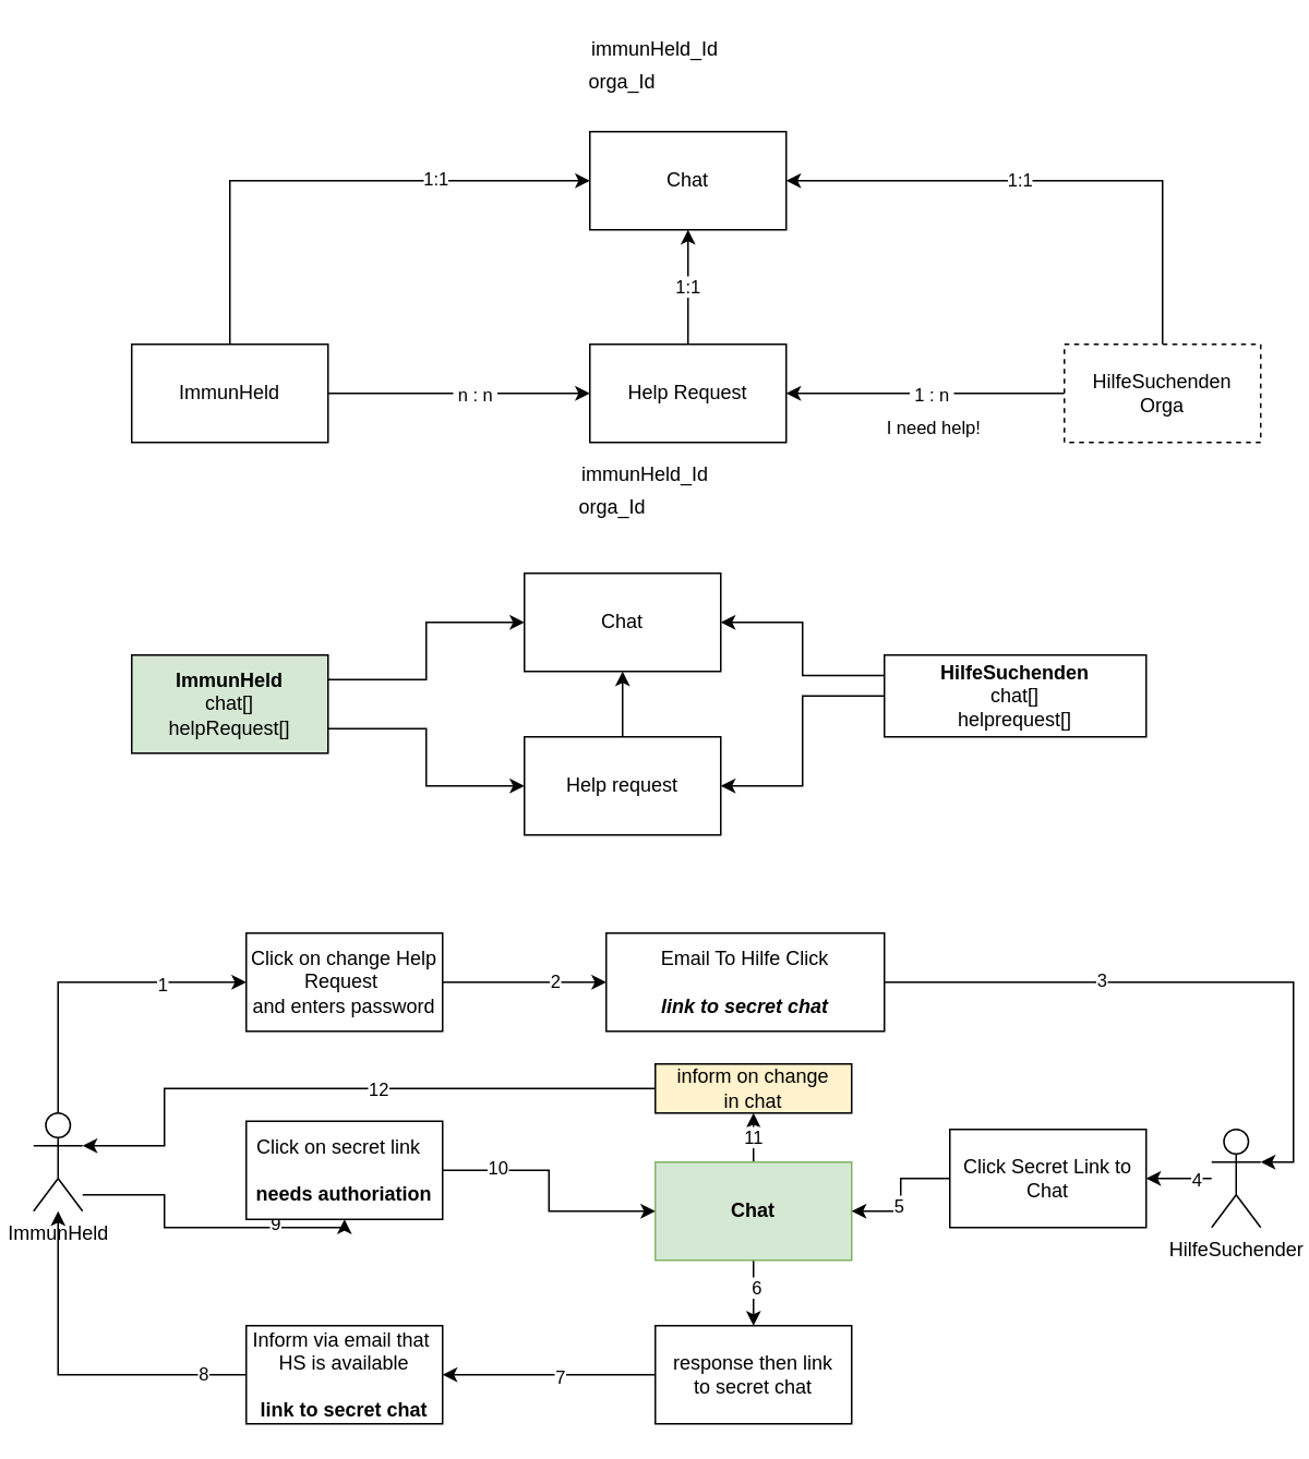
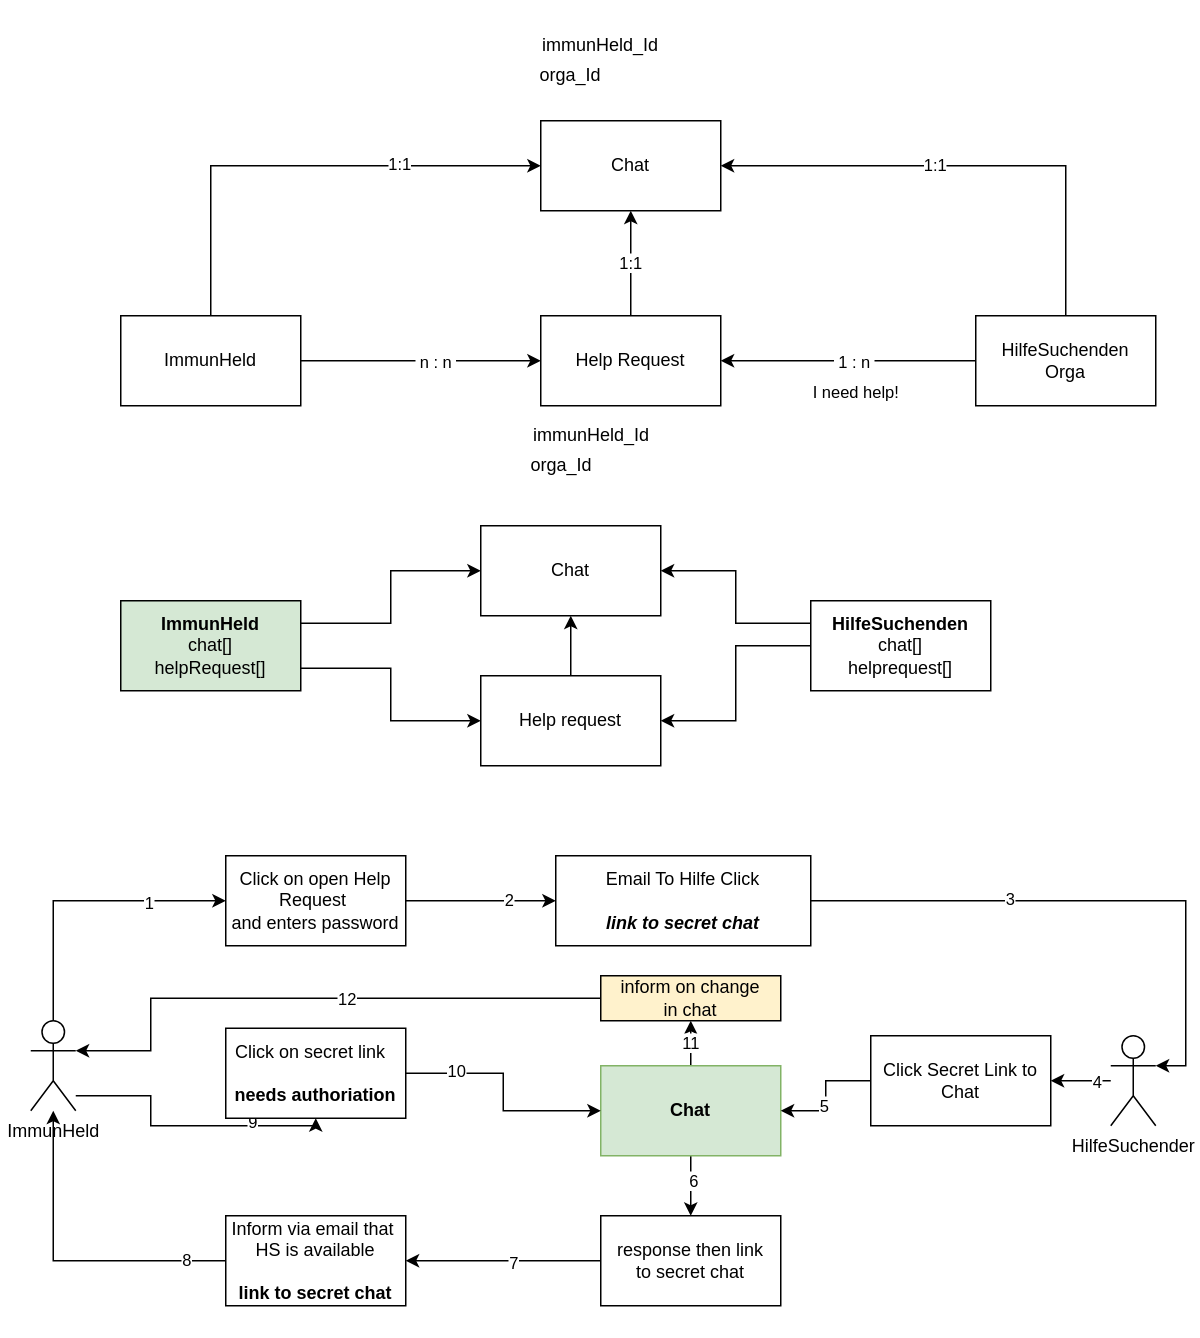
- <mxCell id="12" value="HilfeSuchenden&lt;br&gt;Orga" style="rounded=0;whiteSpace=wrap;html=1;dashed=1;" vertex="1" parent="1"><mxGeometry x="650" y="210" width="120" height="60" as="geometry" /></mxCell>
+ <mxCell id="12" value="HilfeSuchenden&lt;br&gt;Orga" style="rounded=0;whiteSpace=wrap;html=1;" vertex="1" parent="1"><mxGeometry x="650" y="210" width="120" height="60" as="geometry" /></mxCell>
- <mxCell id="26" value="&lt;b&gt;HilfeSuchenden&lt;/b&gt;&lt;br&gt;chat[]&lt;br&gt;helprequest[]" style="rounded=0;whiteSpace=wrap;html=1;" vertex="1" parent="1"><mxGeometry x="540" y="400" width="160" height="50" as="geometry" /></mxCell>
+ <mxCell id="26" value="&lt;b&gt;HilfeSuchenden&lt;/b&gt;&lt;br&gt;chat[]&lt;br&gt;helprequest[]" style="rounded=0;whiteSpace=wrap;html=1;" vertex="1" parent="1"><mxGeometry x="540" y="400" width="120" height="60" as="geometry" /></mxCell>
- <mxCell id="51" value="Click on change Help Request&amp;nbsp;&lt;br&gt;and enters password" style="rounded=0;whiteSpace=wrap;html=1;" vertex="1" parent="1"><mxGeometry x="150" y="570" width="120" height="60" as="geometry" /></mxCell>
+ <mxCell id="51" value="Click on open Help Request&amp;nbsp;&lt;br&gt;and enters password" style="rounded=0;whiteSpace=wrap;html=1;" vertex="1" parent="1"><mxGeometry x="150" y="570" width="120" height="60" as="geometry" /></mxCell>
